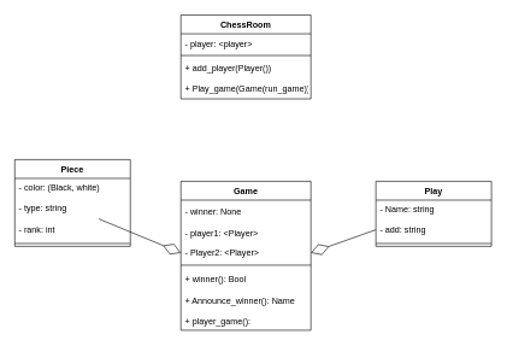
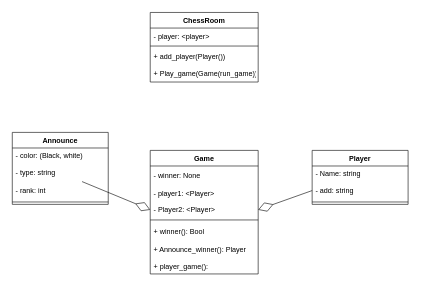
- <mxCell id="10" value="Piece" style="swimlane;fontStyle=1;align=center;verticalAlign=top;childLayout=stackLayout;horizontal=1;startSize=26;horizontalStack=0;resizeParent=1;resizeParentMax=0;resizeLast=0;collapsible=1;marginBottom=0;" vertex="1" parent="1"><mxGeometry x="20" y="220" width="160" height="120" as="geometry" /></mxCell>
+ <mxCell id="10" value="Announce" style="swimlane;fontStyle=1;align=center;verticalAlign=top;childLayout=stackLayout;horizontal=1;startSize=26;horizontalStack=0;resizeParent=1;resizeParentMax=0;resizeLast=0;collapsible=1;marginBottom=0;" vertex="1" parent="1"><mxGeometry x="20" y="220" width="160" height="120" as="geometry" /></mxCell>
- <mxCell id="20" value="Play" style="swimlane;fontStyle=1;align=center;verticalAlign=top;childLayout=stackLayout;horizontal=1;startSize=26;horizontalStack=0;resizeParent=1;resizeParentMax=0;resizeLast=0;collapsible=1;marginBottom=0;" vertex="1" parent="1"><mxGeometry x="520" y="250" width="160" height="90" as="geometry" /></mxCell>
+ <mxCell id="20" value="Player" style="swimlane;fontStyle=1;align=center;verticalAlign=top;childLayout=stackLayout;horizontal=1;startSize=26;horizontalStack=0;resizeParent=1;resizeParentMax=0;resizeLast=0;collapsible=1;marginBottom=0;" vertex="1" parent="1"><mxGeometry x="520" y="250" width="160" height="90" as="geometry" /></mxCell>
- <mxCell id="8" value="+ Announce_winner(): Name" style="text;strokeColor=none;fillColor=none;align=left;verticalAlign=middle;spacingLeft=4;spacingRight=4;overflow=hidden;points=[[0,0.5],[1,0.5]];portConstraint=eastwest;rotatable=0;" vertex="1" parent="2"><mxGeometry y="150" width="180" height="30" as="geometry" /></mxCell>
+ <mxCell id="8" value="+ Announce_winner(): Player" style="text;strokeColor=none;fillColor=none;align=left;verticalAlign=middle;spacingLeft=4;spacingRight=4;overflow=hidden;points=[[0,0.5],[1,0.5]];portConstraint=eastwest;rotatable=0;" vertex="1" parent="2"><mxGeometry y="150" width="180" height="30" as="geometry" /></mxCell>
